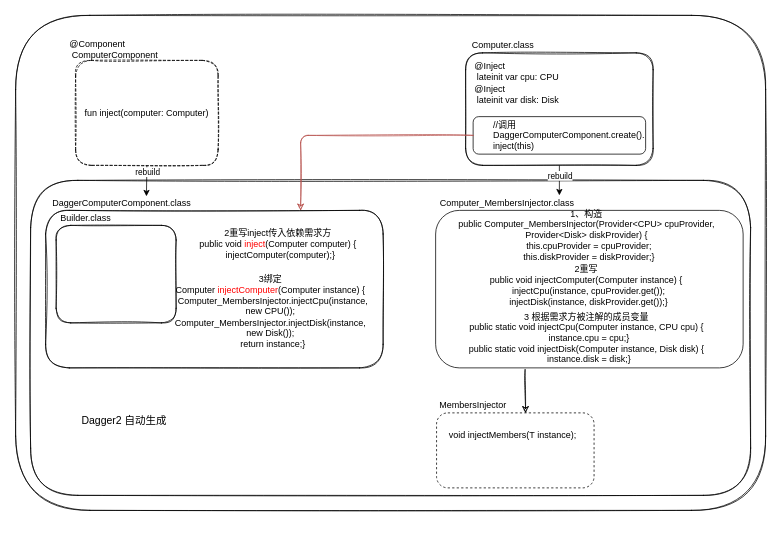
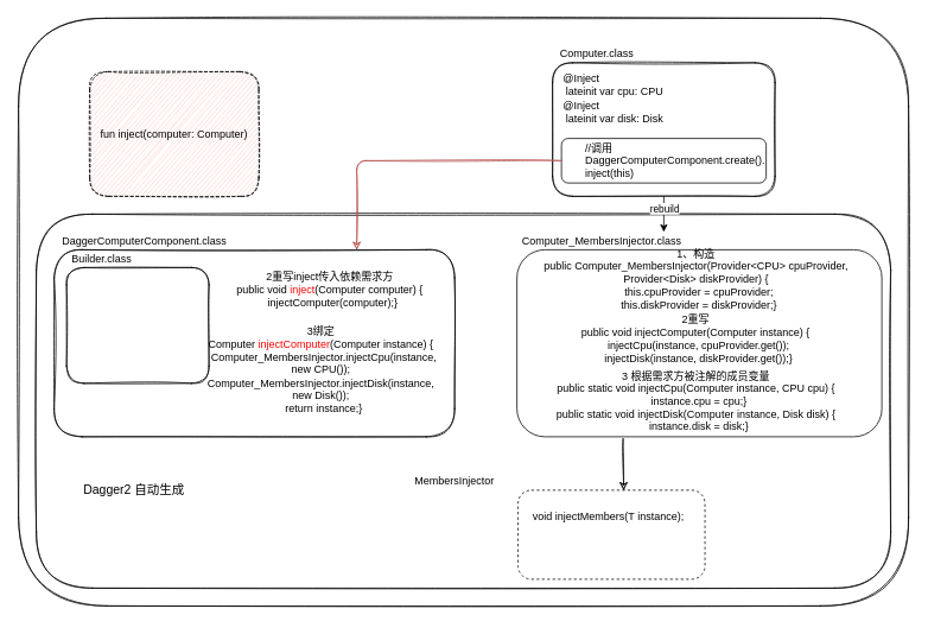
- <mxCell id="7" value="@Component&lt;br&gt;&amp;nbsp;ComputerComponent" style="text;html=1;strokeColor=none;fillColor=none;align=left;verticalAlign=middle;whiteSpace=wrap;rounded=0;" vertex="1" parent="1"><mxGeometry x="90" y="50" width="200" height="30" as="geometry" /></mxCell>
- <mxCell id="6" value="fun inject(computer: Computer)" style="rounded=1;whiteSpace=wrap;html=1;dashed=1;align=center;sketch=1;" vertex="1" parent="1"><mxGeometry x="100" y="80" width="190" height="140" as="geometry" /></mxCell>
+ <mxCell id="6" value="fun inject(computer: Computer)" style="rounded=1;whiteSpace=wrap;html=1;dashed=1;align=center;sketch=1;fillColor=#f8cecc;" vertex="1" parent="1"><mxGeometry x="100" y="80" width="190" height="140" as="geometry" /></mxCell>
- <mxCell id="30" value="" style="endArrow=classic;html=1;exitX=0.5;exitY=1;exitDx=0;exitDy=0;entryX=0.672;entryY=0.062;entryDx=0;entryDy=0;entryPerimeter=0;" edge="1" parent="1" source="6" target="9"><mxGeometry width="50" height="50" relative="1" as="geometry"><mxPoint x="440" y="250" as="sourcePoint" /><mxPoint x="183" y="270" as="targetPoint" /><Array as="points" /></mxGeometry></mxCell>
- <mxCell id="31" value="rebuild" style="edgeLabel;html=1;align=center;verticalAlign=middle;resizable=0;points=[];" vertex="1" connectable="0" parent="30"><mxGeometry x="-0.615" y="1" relative="1" as="geometry"><mxPoint as="offset" /></mxGeometry></mxCell>
- <mxCell id="22" value="MembersInjector" style="text;html=1;strokeColor=none;fillColor=none;align=center;verticalAlign=middle;whiteSpace=wrap;rounded=0;" vertex="1" parent="1"><mxGeometry x="580" y="530" width="100" height="20" as="geometry" /></mxCell>
+ <mxCell id="22" value="MembersInjector" style="text;html=1;strokeColor=none;fillColor=none;align=center;verticalAlign=middle;whiteSpace=wrap;rounded=0;" vertex="1" parent="1"><mxGeometry x="460" y="530" width="100" height="20" as="geometry" /></mxCell>
- <mxCell id="34" value="Dagger2 自动生成" style="text;html=1;strokeColor=none;fillColor=none;align=center;verticalAlign=middle;whiteSpace=wrap;rounded=0;fontSize=14;" vertex="1" parent="1"><mxGeometry x="100" y="540" width="130" height="40" as="geometry" /></mxCell>
+ <mxCell id="34" value="Dagger2 自动生成" style="text;html=1;strokeColor=none;fillColor=none;align=center;verticalAlign=middle;whiteSpace=wrap;rounded=0;fontSize=14;" vertex="1" parent="1"><mxGeometry x="85" y="530" width="130" height="40" as="geometry" /></mxCell>
